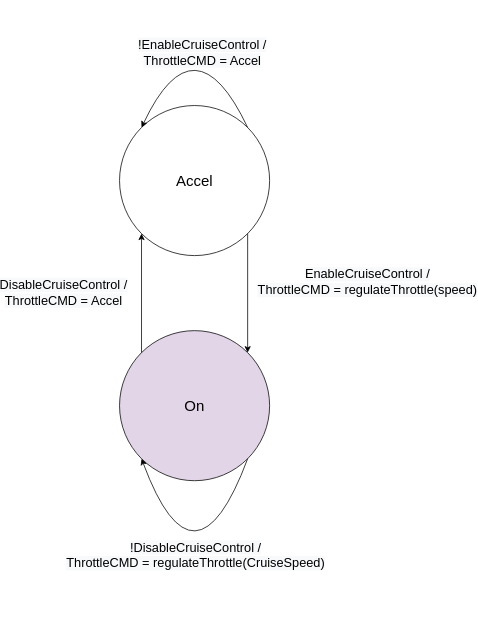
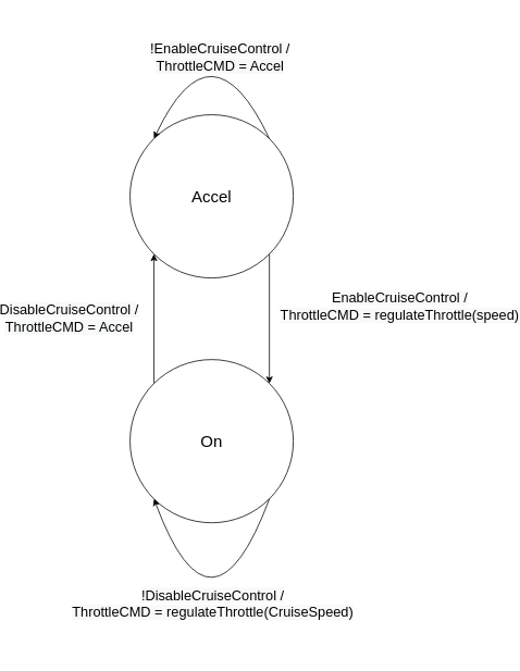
- <mxCell id="3" value="&lt;font style=&quot;font-size: 20px&quot;&gt;On&lt;br&gt;&lt;/font&gt;" style="ellipse;whiteSpace=wrap;html=1;aspect=fixed;fillColor=#e1d5e7;" parent="1" vertex="1"><mxGeometry x="20.81" y="440" width="200" height="200" as="geometry" /></mxCell>
+ <mxCell id="3" value="&lt;font style=&quot;font-size: 20px&quot;&gt;On&lt;br&gt;&lt;/font&gt;" style="ellipse;whiteSpace=wrap;html=1;aspect=fixed;" parent="1" vertex="1"><mxGeometry x="20.81" y="440" width="200" height="200" as="geometry" /></mxCell>
